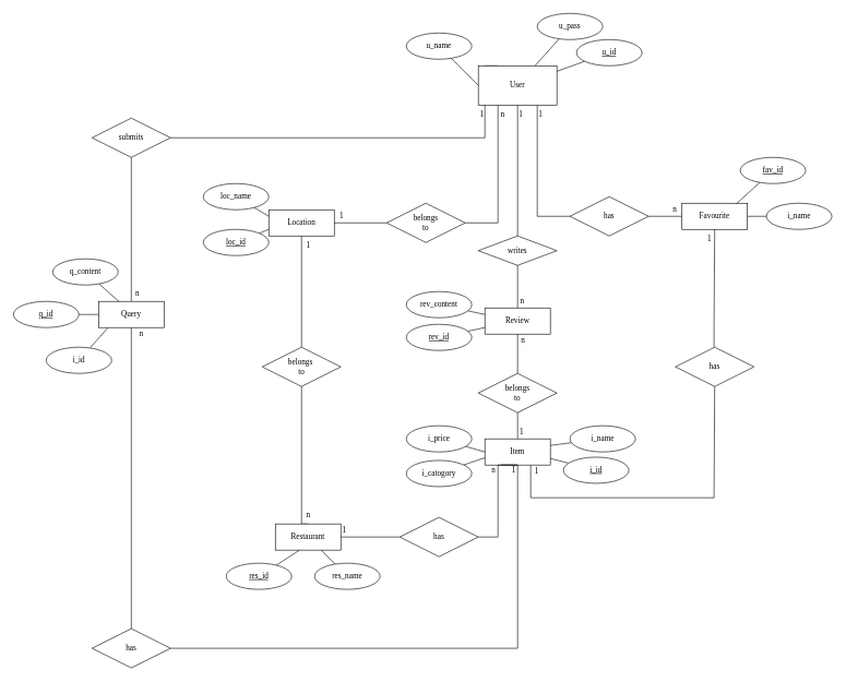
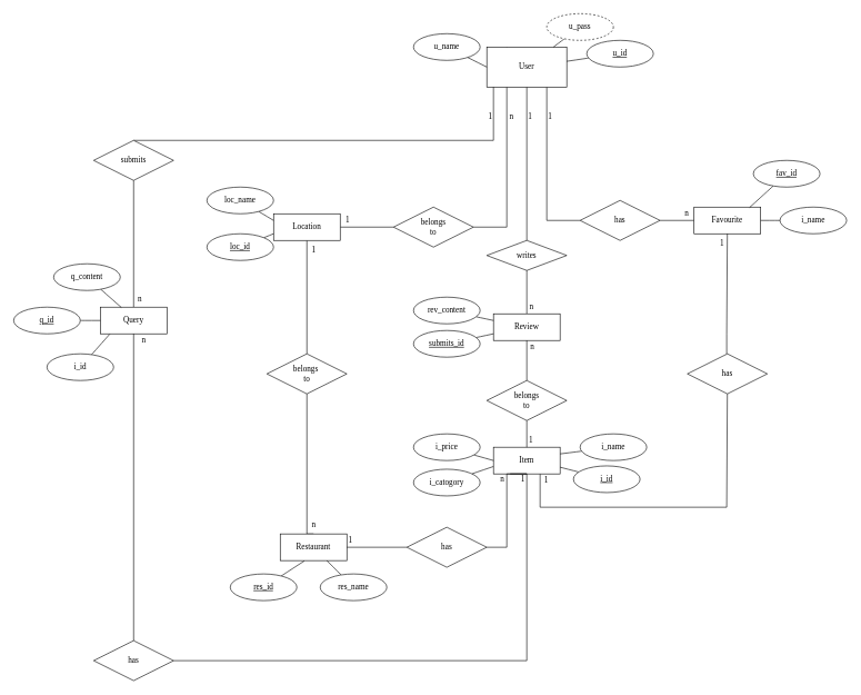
- <mxCell id="41" value="u_pass" style="ellipse;whiteSpace=wrap;html=1;align=center;fontSize=12;fontStyle=0;fontFamily=Poppins;fontSource=https%3A%2F%2Ffonts.googleapis.com%2Fcss%3Ffamily%3DPoppins;" parent="1" vertex="1"><mxGeometry x="820" y="20" width="100" height="40" as="geometry" /></mxCell>
+ <mxCell id="41" value="u_pass" style="ellipse;whiteSpace=wrap;html=1;align=center;fontSize=12;fontStyle=0;fontFamily=Poppins;fontSource=https%3A%2F%2Ffonts.googleapis.com%2Fcss%3Ffamily%3DPoppins;dashed=1;" parent="1" vertex="1"><mxGeometry x="820" y="20" width="100" height="40" as="geometry" /></mxCell>
- <mxCell id="6" value="User" style="rounded=0;whiteSpace=wrap;html=1;fontStyle=0;fontFamily=Poppins;fontSource=https%3A%2F%2Ffonts.googleapis.com%2Fcss%3Ffamily%3DPoppins;fontSize=12;" parent="1" vertex="1"><mxGeometry x="730" y="100" width="120" height="60" as="geometry" /></mxCell>
+ <mxCell id="6" value="User" style="rounded=0;whiteSpace=wrap;html=1;fontStyle=0;fontFamily=Poppins;fontSource=https%3A%2F%2Ffonts.googleapis.com%2Fcss%3Ffamily%3DPoppins;fontSize=12;" parent="1" vertex="1"><mxGeometry x="730" y="70" width="120" height="60" as="geometry" /></mxCell>
- <mxCell id="13" value="submits" style="shape=rhombus;perimeter=rhombusPerimeter;whiteSpace=wrap;html=1;align=center;fontStyle=0;fontFamily=Poppins;fontSource=https%3A%2F%2Ffonts.googleapis.com%2Fcss%3Ffamily%3DPoppins;fontSize=12;" parent="1" vertex="1"><mxGeometry x="140" y="180" width="120" height="60" as="geometry" /></mxCell>
+ <mxCell id="13" value="submits" style="shape=rhombus;perimeter=rhombusPerimeter;whiteSpace=wrap;html=1;align=center;fontStyle=0;fontFamily=Poppins;fontSource=https%3A%2F%2Ffonts.googleapis.com%2Fcss%3Ffamily%3DPoppins;fontSize=12;" parent="1" vertex="1"><mxGeometry x="140" y="210" width="120" height="60" as="geometry" /></mxCell>
- <mxCell id="61" value="rev_id" style="ellipse;whiteSpace=wrap;html=1;align=center;fontStyle=4;fontFamily=Poppins;fontSize=12;fontColor=default;fontSource=https%3A%2F%2Ffonts.googleapis.com%2Fcss%3Ffamily%3DPoppins;" parent="1" vertex="1"><mxGeometry x="620" y="495" width="100" height="40" as="geometry" /></mxCell>
+ <mxCell id="61" value="submits_id" style="ellipse;whiteSpace=wrap;html=1;align=center;fontStyle=4;fontFamily=Poppins;fontSize=12;fontColor=default;fontSource=https%3A%2F%2Ffonts.googleapis.com%2Fcss%3Ffamily%3DPoppins;" parent="1" vertex="1"><mxGeometry x="620" y="495" width="100" height="40" as="geometry" /></mxCell>
